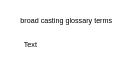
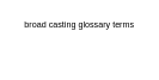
- <mxCell id="3" value="Text" style="text;html=1;align=center;verticalAlign=middle;resizable=0;points=[];autosize=1;strokeColor=none;fillColor=none;" vertex="1" parent="1"><mxGeometry x="25" y="60" width="50" height="30" as="geometry" /></mxCell>
